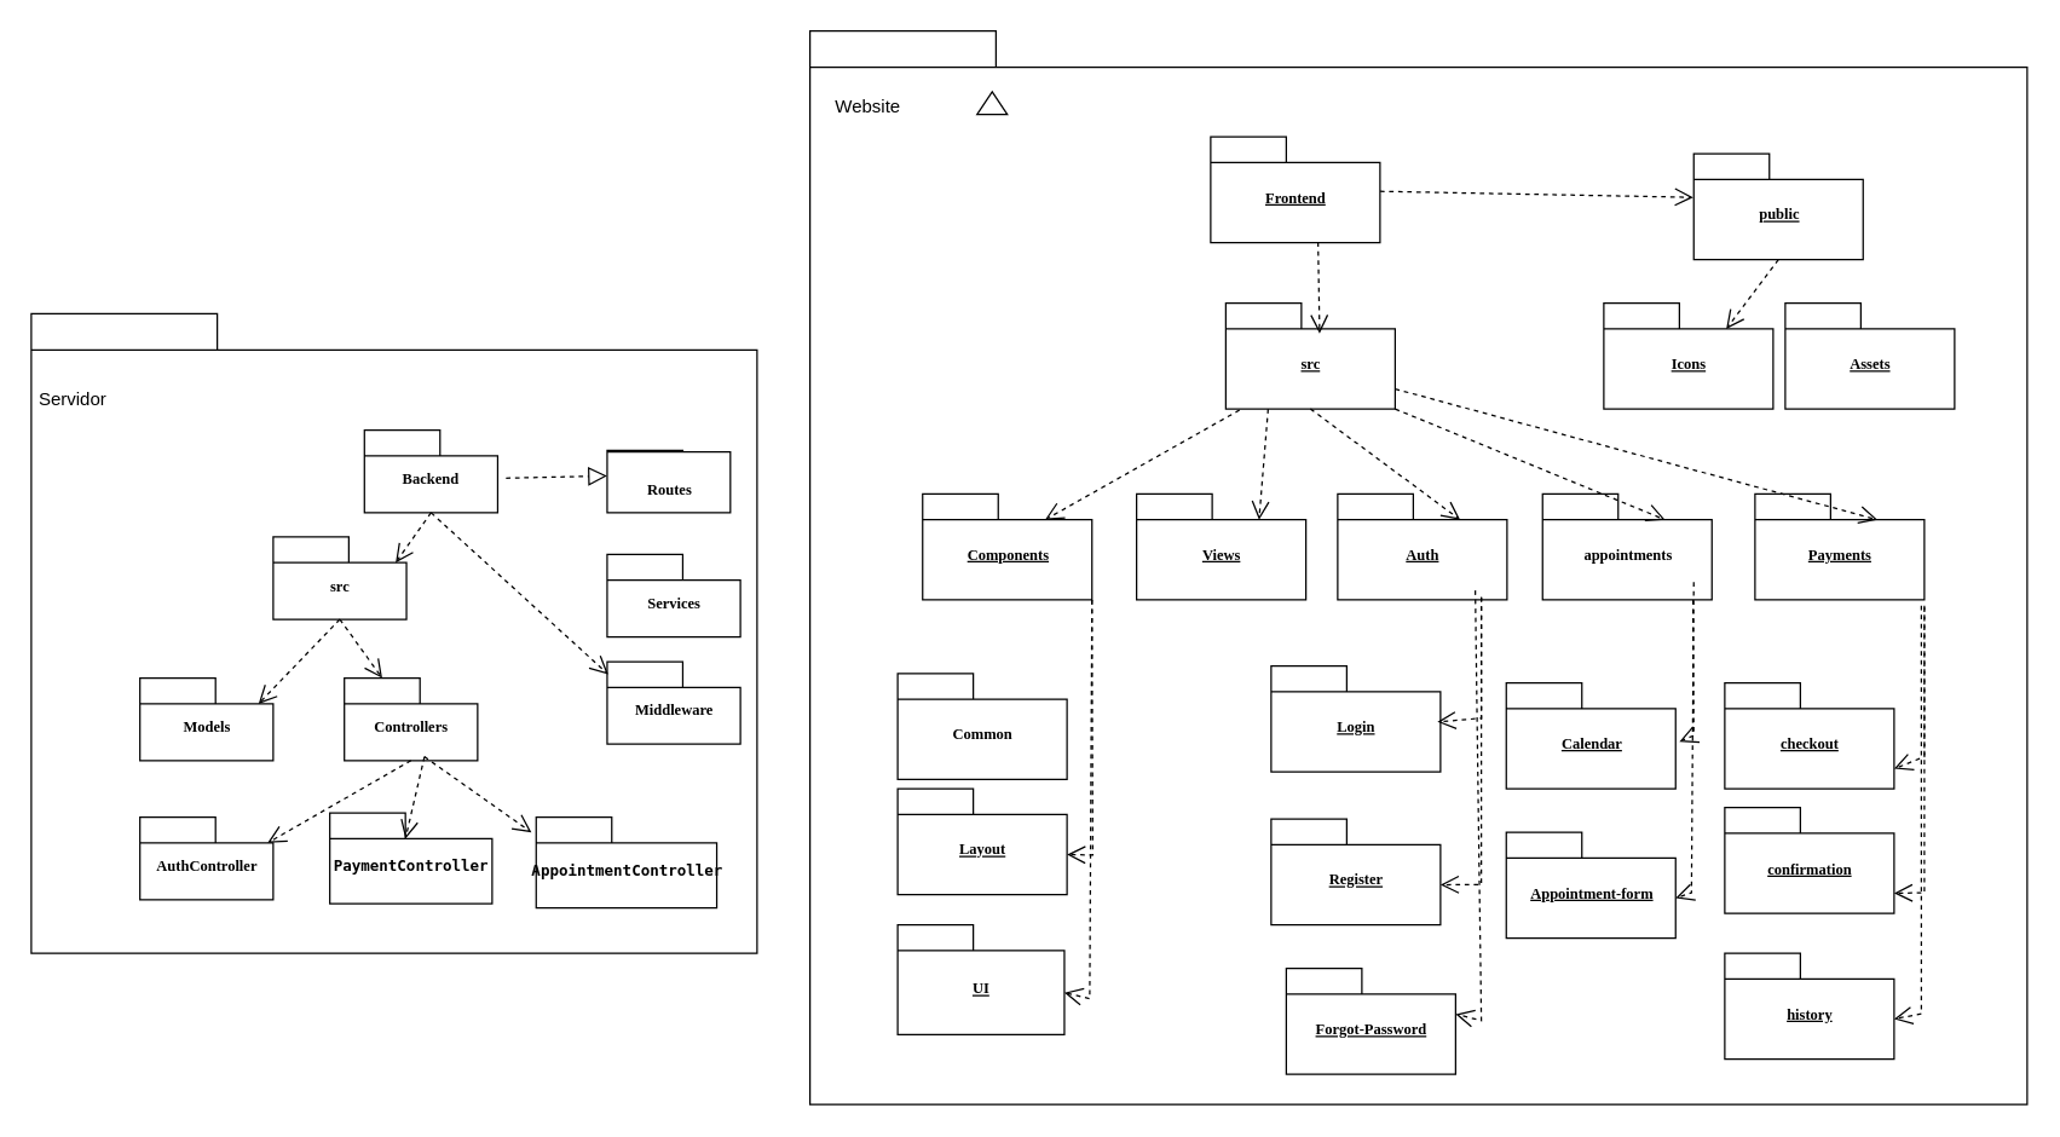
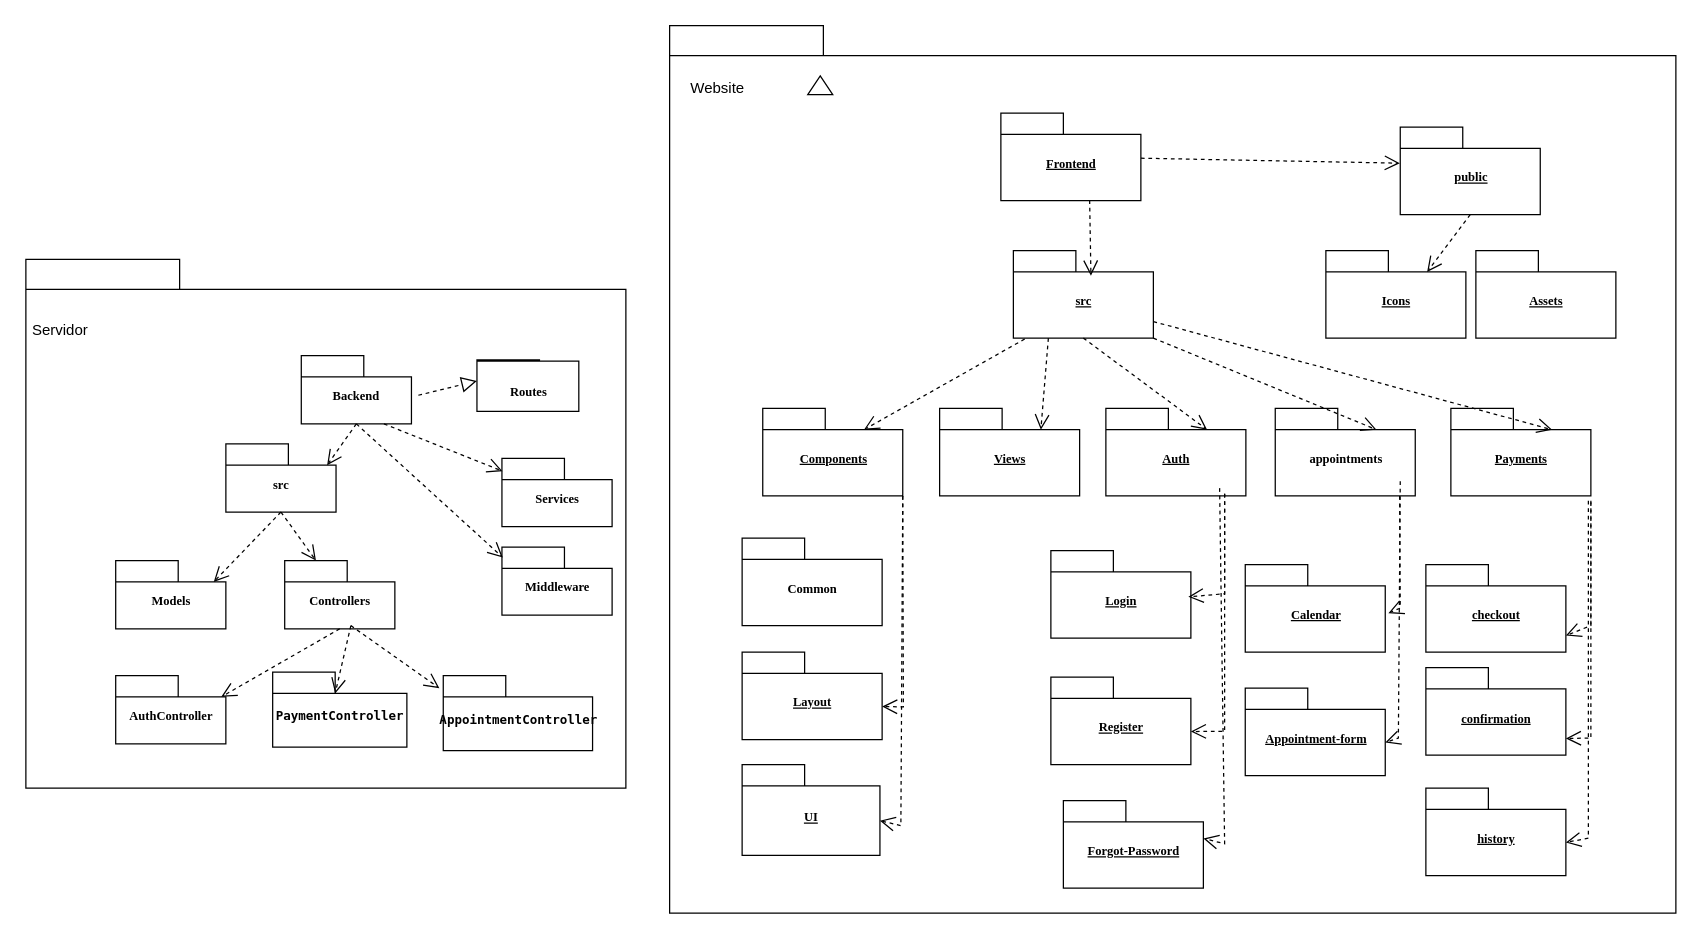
- <mxCell id="6" value="Routes" style="shape=folder;fontStyle=1;spacingTop=10;tabWidth=50;tabHeight=1;tabPosition=left;html=1;rounded=0;shadow=0;comic=0;labelBackgroundColor=none;strokeColor=#000000;strokeWidth=1;fillColor=#ffffff;fontFamily=Verdana;fontSize=10;fontColor=#000000;align=center;" vertex="1" parent="2"><mxGeometry x="380.856" y="47.296" width="81.496" height="41.297" as="geometry" /></mxCell>
+ <mxCell id="6" value="Routes" style="shape=folder;fontStyle=1;spacingTop=10;tabWidth=50;tabHeight=1;tabPosition=left;html=1;rounded=0;shadow=0;comic=0;labelBackgroundColor=none;strokeColor=#000000;strokeWidth=1;fillColor=#ffffff;fontFamily=Verdana;fontSize=10;fontColor=#000000;align=center;" vertex="1" parent="2"><mxGeometry x="360.856" y="37.296" width="81.496" height="41.297" as="geometry" /></mxCell>
+ <mxCell id="17" style="edgeStyle=none;rounded=0;html=1;dashed=1;labelBackgroundColor=none;startFill=0;endArrow=open;endFill=0;endSize=10;fontFamily=Verdana;fontSize=10;exitX=0.75;exitY=1;exitPerimeter=0;entryX=0.005;entryY=0.187;entryDx=0;entryDy=0;entryPerimeter=0;exitDx=0;exitDy=0;" edge="1" parent="2" source="5" target="9"><mxGeometry relative="1" as="geometry"><mxPoint x="336.787" y="96.581" as="sourcePoint" /><mxPoint x="400.525" y="137.862" as="targetPoint" /></mxGeometry></mxCell>
- <mxCell id="42" value="Common" style="shape=folder;fontStyle=1;spacingTop=10;tabWidth=50;tabHeight=17;tabPosition=left;html=1;rounded=0;shadow=0;comic=0;labelBackgroundColor=none;strokeColor=#000000;strokeWidth=1;fillColor=#ffffff;fontFamily=Verdana;fontSize=10;fontColor=#000000;align=center;container=0;" vertex="1" parent="1"><mxGeometry x="593" y="445" width="112" height="70" as="geometry" /></mxCell>
+ <mxCell id="42" value="Common" style="shape=folder;fontStyle=1;spacingTop=10;tabWidth=50;tabHeight=17;tabPosition=left;html=1;rounded=0;shadow=0;comic=0;labelBackgroundColor=none;strokeColor=#000000;strokeWidth=1;fillColor=#ffffff;fontFamily=Verdana;fontSize=10;fontColor=#000000;align=center;container=0;" vertex="1" parent="1"><mxGeometry x="593" y="430" width="112" height="70" as="geometry" /></mxCell>
